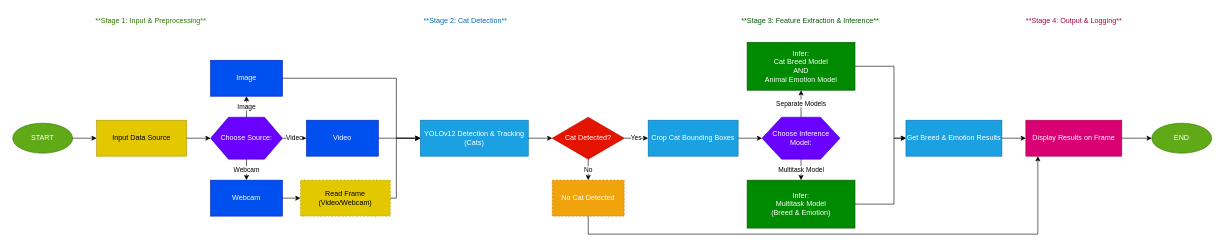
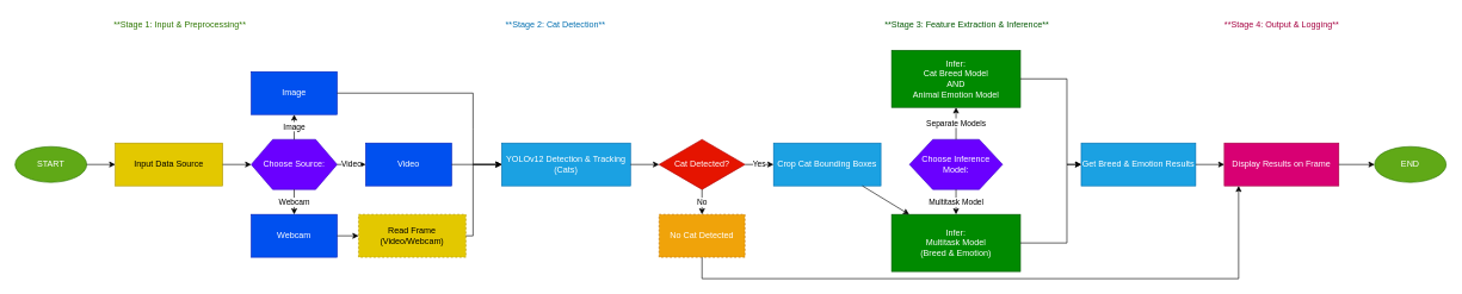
- <mxCell id="31" value="" style="endArrow=classic;html=1;rounded=0;" parent="1" source="11" target="12" edge="1"><mxGeometry width="50" height="50" relative="1" as="geometry"><mxPoint x="1240" y="230" as="sourcePoint" /><mxPoint x="1270" y="230" as="targetPoint" /></mxGeometry></mxCell>
+ <mxCell id="31" value="" style="endArrow=classic;html=1;rounded=0;" parent="1" source="11" target="14" edge="1"><mxGeometry width="50" height="50" relative="1" as="geometry"><mxPoint x="1240" y="230" as="sourcePoint" /><mxPoint x="1270" y="230" as="targetPoint" /></mxGeometry></mxCell>
